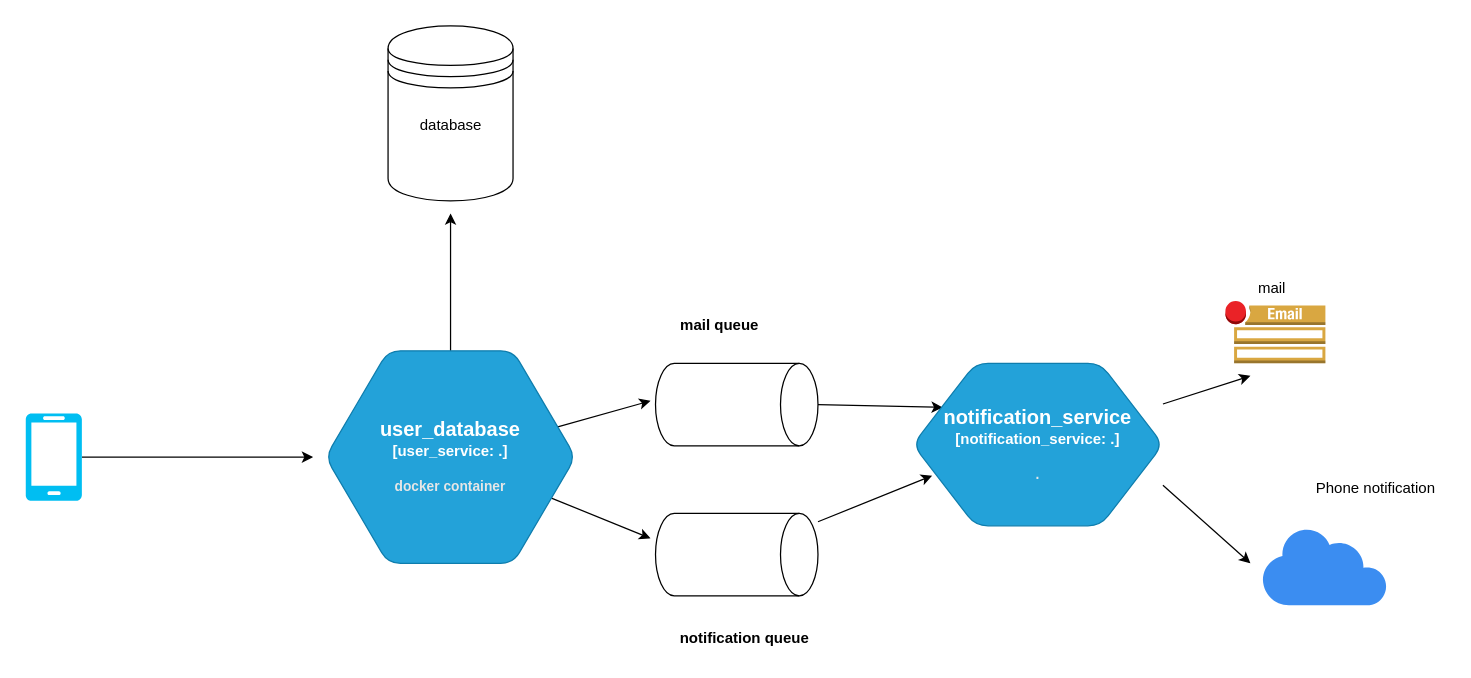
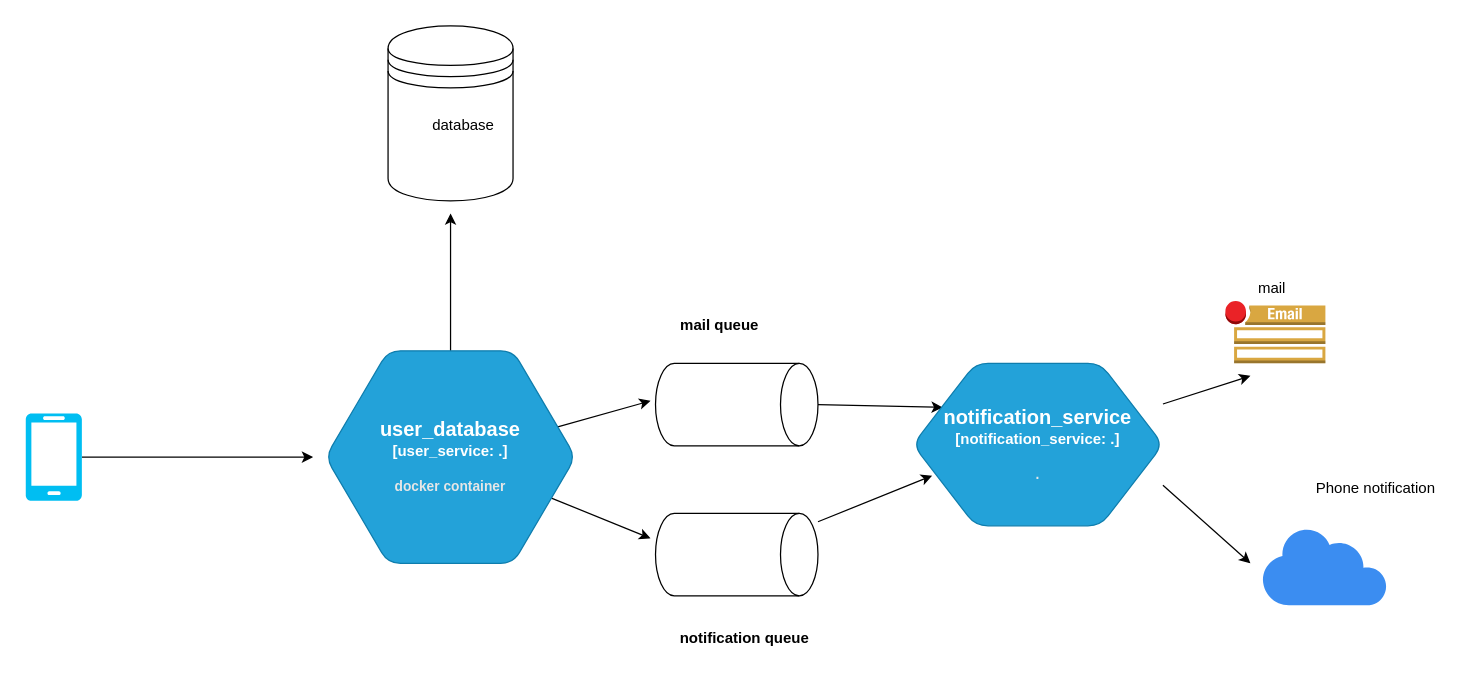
- <mxCell id="22" value="database" style="text;html=1;align=center;verticalAlign=middle;resizable=0;points=[];autosize=1;strokeColor=none;fillColor=none;" vertex="1" parent="1"><mxGeometry x="330" y="90" width="60" height="20" as="geometry" /></mxCell>
+ <mxCell id="22" value="database" style="text;html=1;align=center;verticalAlign=middle;resizable=0;points=[];autosize=1;strokeColor=none;fillColor=none;" vertex="1" parent="1"><mxGeometry x="340" y="90" width="60" height="20" as="geometry" /></mxCell>
